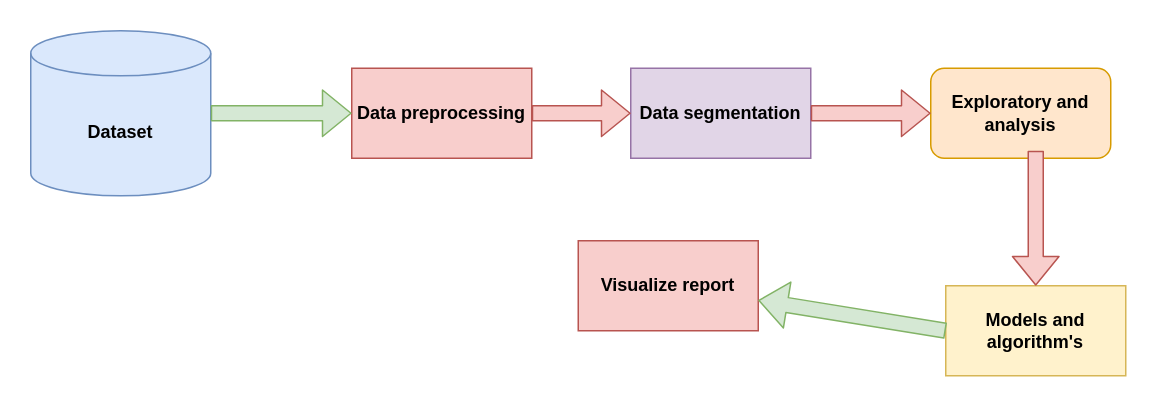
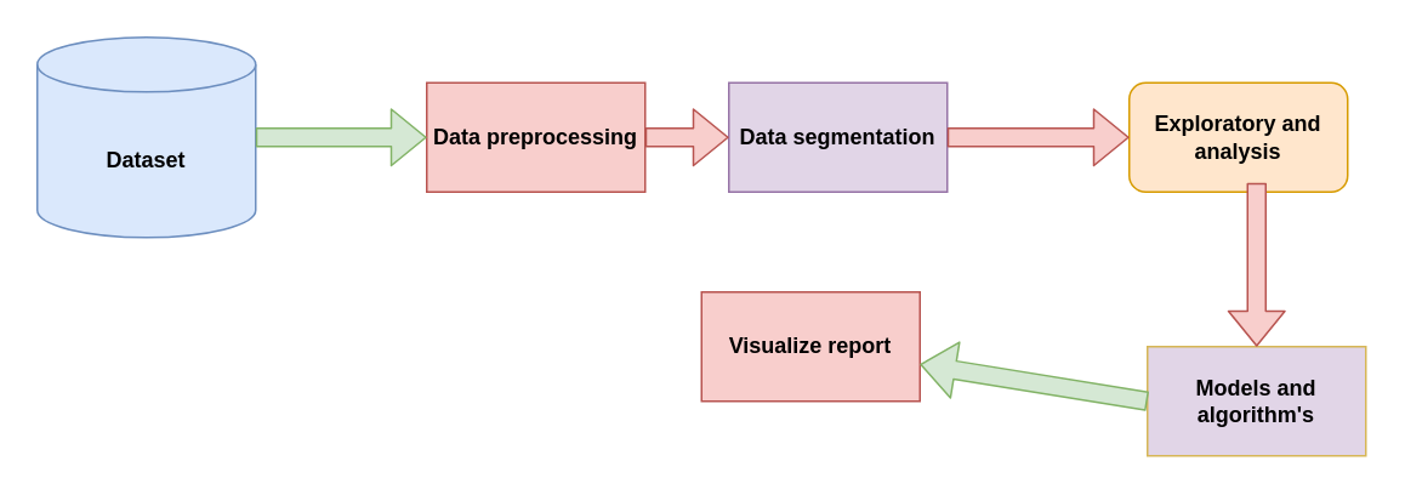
- <mxCell id="4" value="&lt;b&gt;Data segmentation&lt;/b&gt;" style="rounded=0;whiteSpace=wrap;html=1;fillColor=#e1d5e7;strokeColor=#9673a6;" vertex="1" parent="1"><mxGeometry x="420" y="45" width="120" height="60" as="geometry" /></mxCell>
+ <mxCell id="4" value="&lt;b&gt;Data segmentation&lt;/b&gt;" style="rounded=0;whiteSpace=wrap;html=1;fillColor=#e1d5e7;strokeColor=#9673a6;" vertex="1" parent="1"><mxGeometry x="400" y="45" width="120" height="60" as="geometry" /></mxCell>
- <mxCell id="6" value="&lt;b&gt;Models and algorithm's&lt;/b&gt;" style="rounded=0;whiteSpace=wrap;html=1;fillColor=#fff2cc;strokeColor=#d6b656;" vertex="1" parent="1"><mxGeometry x="630" y="190" width="120" height="60" as="geometry" /></mxCell>
+ <mxCell id="6" value="&lt;b&gt;Models and algorithm's&lt;/b&gt;" style="rounded=0;whiteSpace=wrap;html=1;fillColor=#e1d5e7;strokeColor=#d6b656;" vertex="1" parent="1"><mxGeometry x="630" y="190" width="120" height="60" as="geometry" /></mxCell>
